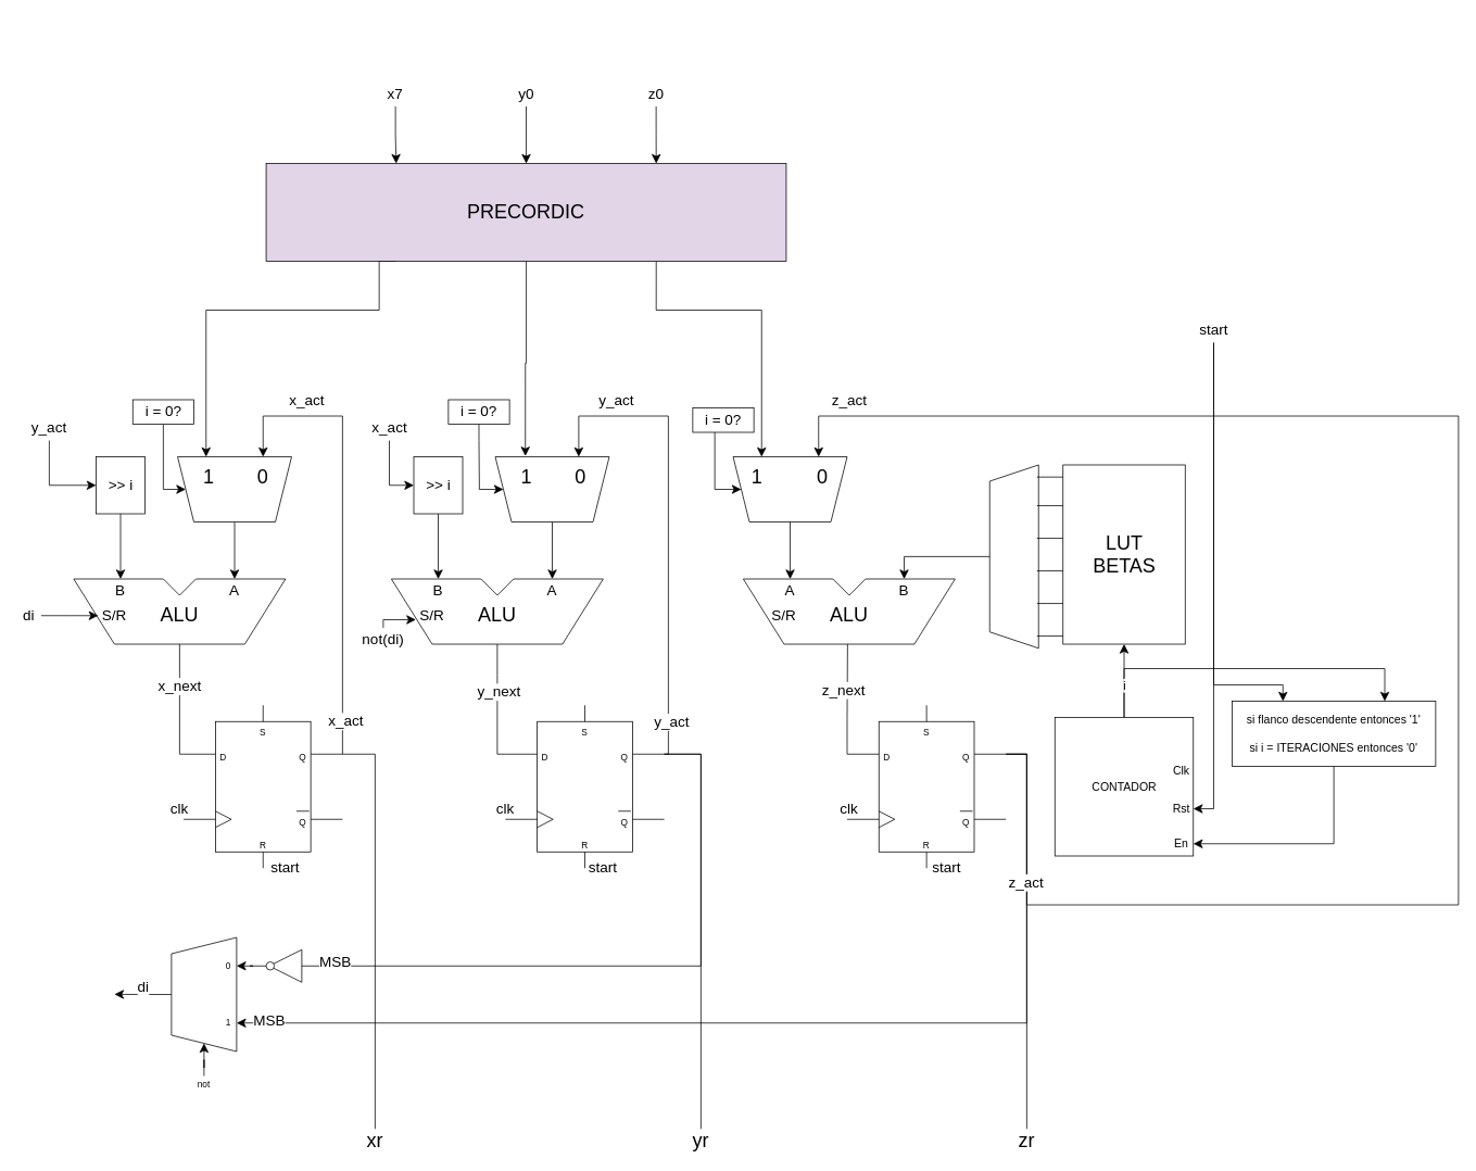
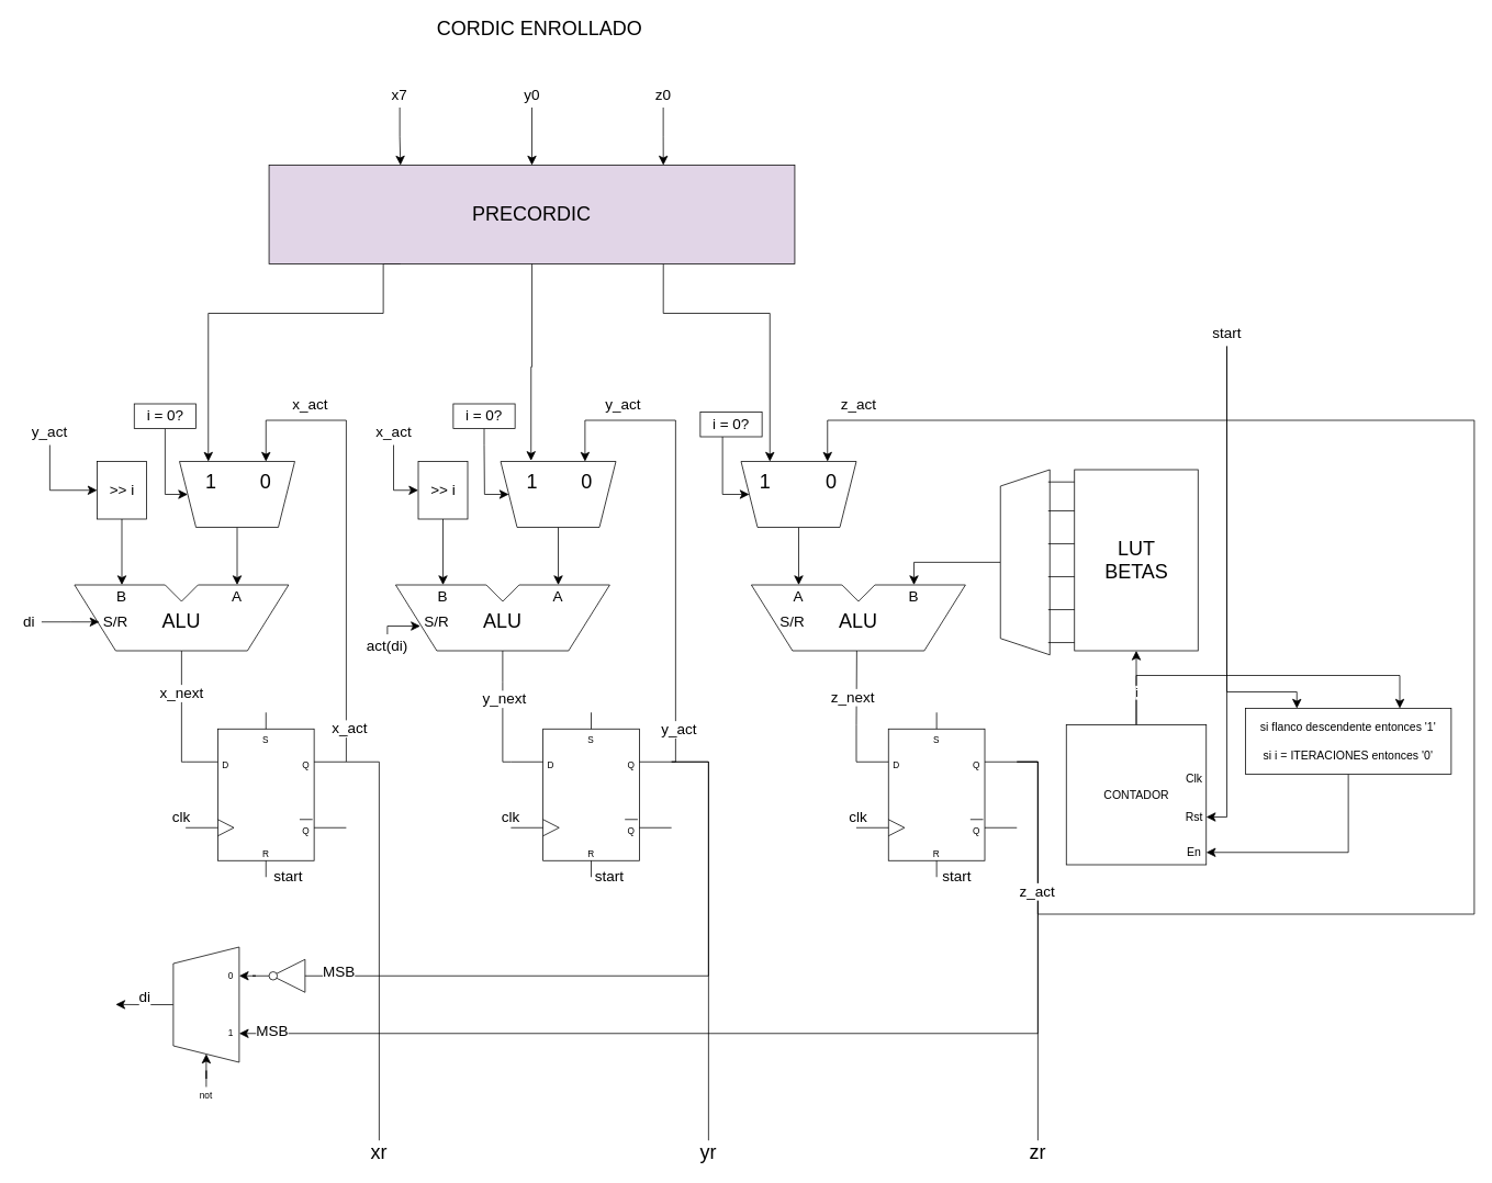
+ <mxCell id="140" value="&lt;font style=&quot;font-size: 24px;&quot;&gt;CORDIC ENROLLADO&lt;/font&gt;" style="text;html=1;strokeColor=none;fillColor=none;align=center;verticalAlign=middle;whiteSpace=wrap;rounded=0;fontSize=11;fontFamily=Helvetica;fontColor=default;" vertex="1" parent="1"><mxGeometry x="470" y="20" width="370" height="30" as="geometry" /></mxCell>
- <mxCell id="118" value="&lt;font style=&quot;font-size: 18px;&quot;&gt;not(di)&lt;/font&gt;" style="text;html=1;strokeColor=none;fillColor=none;align=center;verticalAlign=middle;whiteSpace=wrap;rounded=0;fontSize=11;fontFamily=Helvetica;fontColor=default;" vertex="1" parent="1"><mxGeometry x="455" y="770" width="30" height="30" as="geometry" /></mxCell>
+ <mxCell id="118" value="&lt;font style=&quot;font-size: 18px;&quot;&gt;act(di)&lt;/font&gt;" style="text;html=1;strokeColor=none;fillColor=none;align=center;verticalAlign=middle;whiteSpace=wrap;rounded=0;fontSize=11;fontFamily=Helvetica;fontColor=default;" vertex="1" parent="1"><mxGeometry x="455" y="770" width="30" height="30" as="geometry" /></mxCell>
